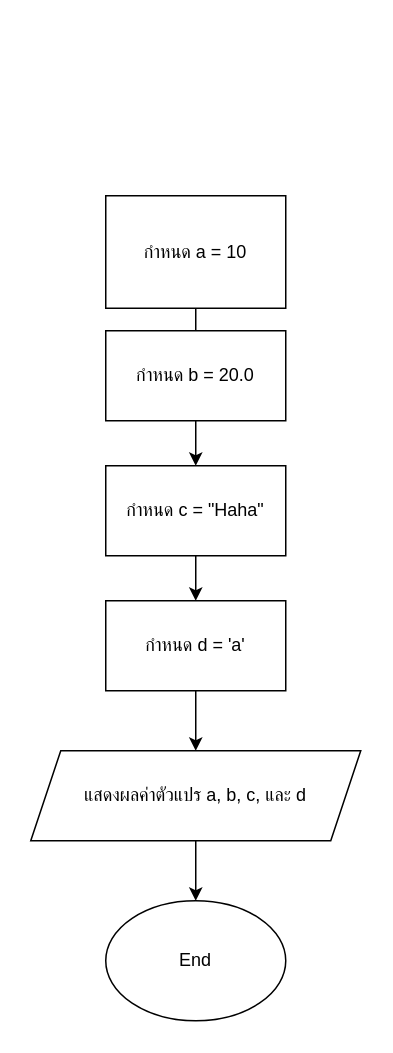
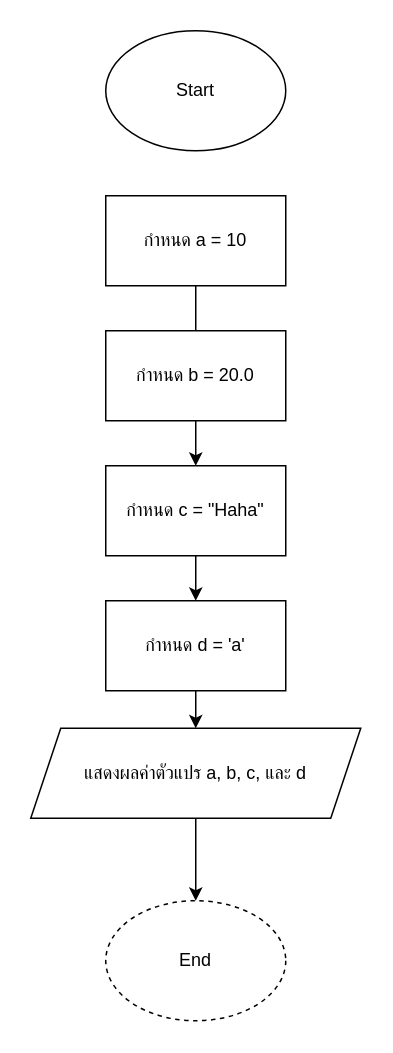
+ <mxCell id="2" value="Start" style="ellipse;whiteSpace=wrap;html=1;" parent="1" vertex="1"><mxGeometry x="70" y="20" width="120" height="80" as="geometry" /></mxCell>
- <mxCell id="4" value="กำหนด a = 10" style="rounded=0;whiteSpace=wrap;html=1;" parent="1" vertex="1"><mxGeometry x="70" y="130" width="120" height="75" as="geometry" /></mxCell>
+ <mxCell id="4" value="กำหนด a = 10" style="rounded=0;whiteSpace=wrap;html=1;" parent="1" vertex="1"><mxGeometry x="70" y="130" width="120" height="60" as="geometry" /></mxCell>
- <mxCell id="13" value="แสดงผลค่าตัวแปร a, b, c, และ d" style="shape=parallelogram;perimeter=parallelogramPerimeter;whiteSpace=wrap;html=1;fixedSize=1;" vertex="1" parent="1"><mxGeometry x="20" y="500" width="220" height="60" as="geometry" /></mxCell>
+ <mxCell id="13" value="แสดงผลค่าตัวแปร a, b, c, และ d" style="shape=parallelogram;perimeter=parallelogramPerimeter;whiteSpace=wrap;html=1;fixedSize=1;" vertex="1" parent="1"><mxGeometry x="20" y="485" width="220" height="60" as="geometry" /></mxCell>
- <mxCell id="7" value="End" style="ellipse;whiteSpace=wrap;html=1;" parent="1" vertex="1"><mxGeometry x="70" y="600" width="120" height="80" as="geometry" /></mxCell>
+ <mxCell id="7" value="End" style="ellipse;whiteSpace=wrap;html=1;dashed=1;" parent="1" vertex="1"><mxGeometry x="70" y="600" width="120" height="80" as="geometry" /></mxCell>
